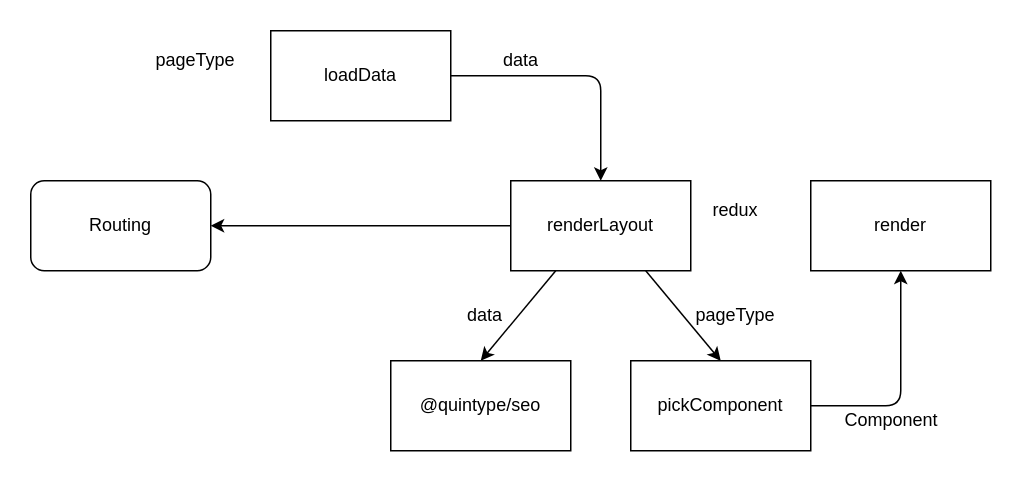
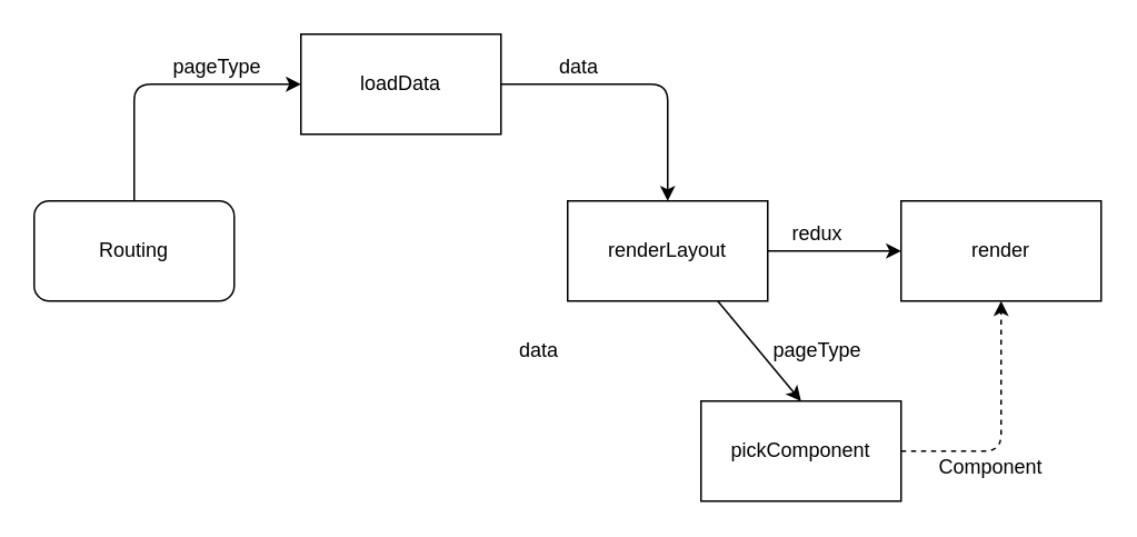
+ <mxCell id="7" value="" style="endArrow=classic;html=1;entryX=0;entryY=0.5;entryDx=0;entryDy=0;exitX=0.5;exitY=0;exitDx=0;exitDy=0;" parent="1" source="2" target="3" edge="1"><mxGeometry width="50" height="50" relative="1" as="geometry"><mxPoint x="60" y="80" as="sourcePoint" /><mxPoint x="110" y="30" as="targetPoint" /><Array as="points"><mxPoint x="80" y="50" /></Array></mxGeometry></mxCell>
- <mxCell id="16" value="" style="endArrow=classic;html=1;" edge="1" parent="1" source="4" target="2"><mxGeometry width="50" height="50" relative="1" as="geometry"><mxPoint x="20" y="490" as="sourcePoint" /><mxPoint x="70" y="440" as="targetPoint" /></mxGeometry></mxCell>
+ <mxCell id="16" value="" style="endArrow=classic;html=1;entryX=0;entryY=0.5;entryDx=0;entryDy=0;" edge="1" parent="1" source="4" target="15"><mxGeometry width="50" height="50" relative="1" as="geometry"><mxPoint x="20" y="490" as="sourcePoint" /><mxPoint x="70" y="440" as="targetPoint" /></mxGeometry></mxCell>
- <mxCell id="9" value="" style="endArrow=classic;html=1;entryX=0.5;entryY=0;entryDx=0;entryDy=0;exitX=0.25;exitY=1;exitDx=0;exitDy=0;" parent="1" source="4" target="5" edge="1"><mxGeometry width="50" height="50" relative="1" as="geometry"><mxPoint x="20" y="370" as="sourcePoint" /><mxPoint x="70" y="320" as="targetPoint" /></mxGeometry></mxCell>
- <mxCell id="17" value="" style="endArrow=classic;html=1;entryX=0.5;entryY=1;entryDx=0;entryDy=0;exitX=1;exitY=0.5;exitDx=0;exitDy=0;" edge="1" parent="1" source="6" target="15"><mxGeometry width="50" height="50" relative="1" as="geometry"><mxPoint x="20" y="370" as="sourcePoint" /><mxPoint x="70" y="320" as="targetPoint" /><Array as="points"><mxPoint x="600" y="270" /></Array></mxGeometry></mxCell>
+ <mxCell id="17" value="" style="endArrow=classic;html=1;entryX=0.5;entryY=1;entryDx=0;entryDy=0;exitX=1;exitY=0.5;exitDx=0;exitDy=0;dashed=1;" edge="1" parent="1" source="6" target="15"><mxGeometry width="50" height="50" relative="1" as="geometry"><mxPoint x="20" y="370" as="sourcePoint" /><mxPoint x="70" y="320" as="targetPoint" /><Array as="points"><mxPoint x="600" y="270" /></Array></mxGeometry></mxCell>
- <mxCell id="5" value="@quintype/seo" style="rounded=0;whiteSpace=wrap;html=1;" parent="1" vertex="1"><mxGeometry x="260" y="240" width="120" height="60" as="geometry" /></mxCell>
